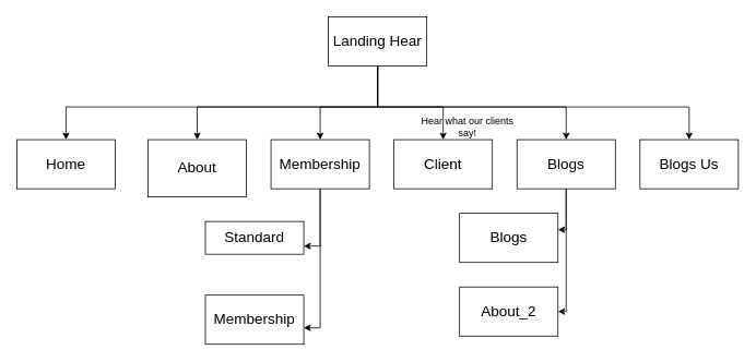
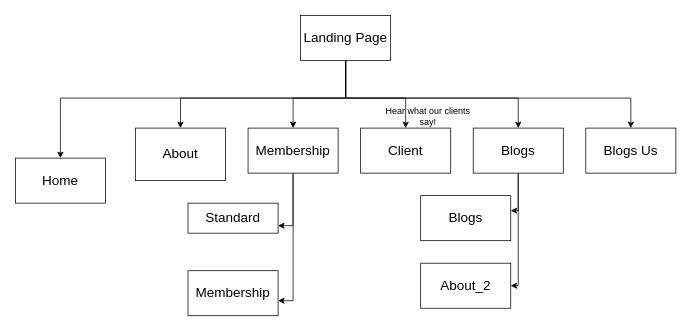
- <mxCell id="8" value="&lt;font style=&quot;font-size: 18px;&quot;&gt;Landing Hear&lt;/font&gt;" style="rounded=0;whiteSpace=wrap;html=1;" vertex="1" parent="1"><mxGeometry x="400" y="20" width="120" height="60" as="geometry" /></mxCell>
+ <mxCell id="8" value="&lt;font style=&quot;font-size: 18px;&quot;&gt;Landing Page&lt;/font&gt;" style="rounded=0;whiteSpace=wrap;html=1;" vertex="1" parent="1"><mxGeometry x="400" y="20" width="120" height="60" as="geometry" /></mxCell>
- <mxCell id="9" value="&lt;font style=&quot;font-size: 18px;&quot;&gt;Home&lt;/font&gt;" style="rounded=0;whiteSpace=wrap;html=1;" vertex="1" parent="1"><mxGeometry x="20" y="170" width="120" height="60" as="geometry" /></mxCell>
+ <mxCell id="9" value="&lt;font style=&quot;font-size: 18px;&quot;&gt;Home&lt;/font&gt;" style="rounded=0;whiteSpace=wrap;html=1;" vertex="1" parent="1"><mxGeometry x="20" y="210" width="120" height="60" as="geometry" /></mxCell>
